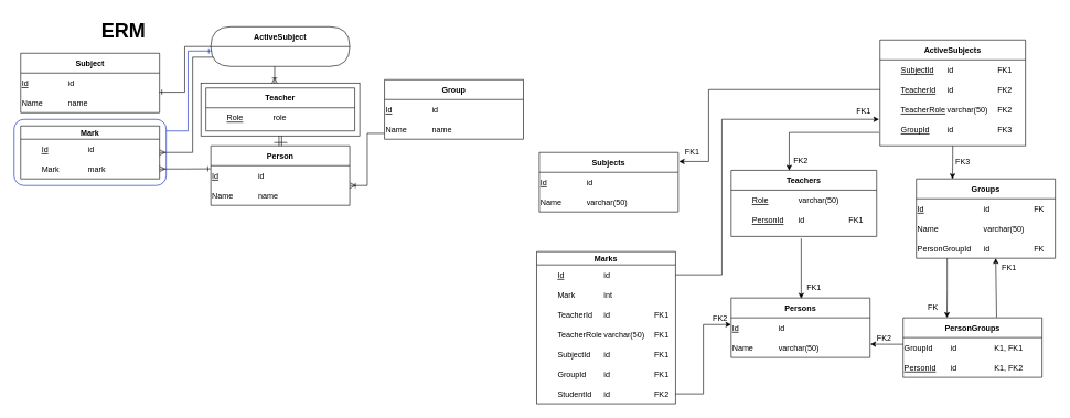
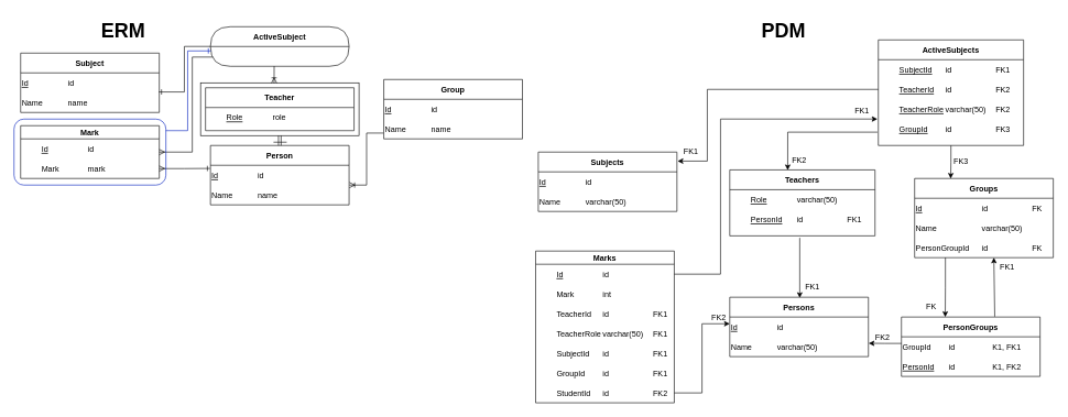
+ <mxCell id="48" value="PDM" style="text;html=1;resizable=0;autosize=1;align=center;verticalAlign=middle;points=[];fillColor=none;strokeColor=none;rounded=0;shadow=0;strokeWidth=1;fontFamily=Helvetica;fontSize=30;fontColor=default;fontStyle=1" vertex="1" parent="1"><mxGeometry x="1140" y="20" width="90" height="50" as="geometry" /></mxCell>
